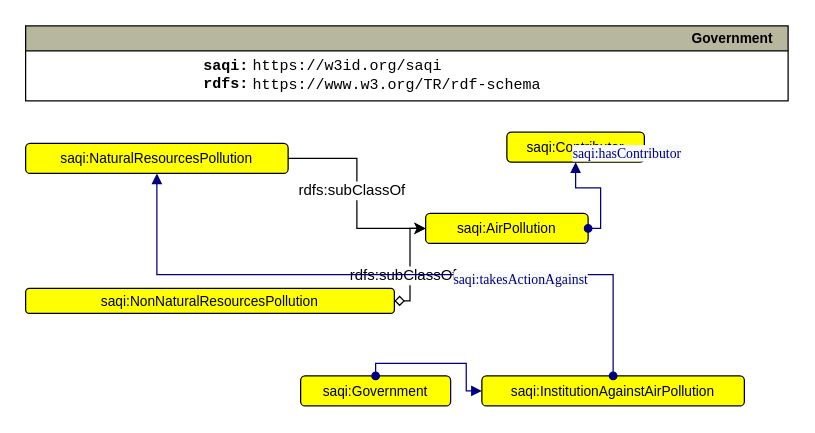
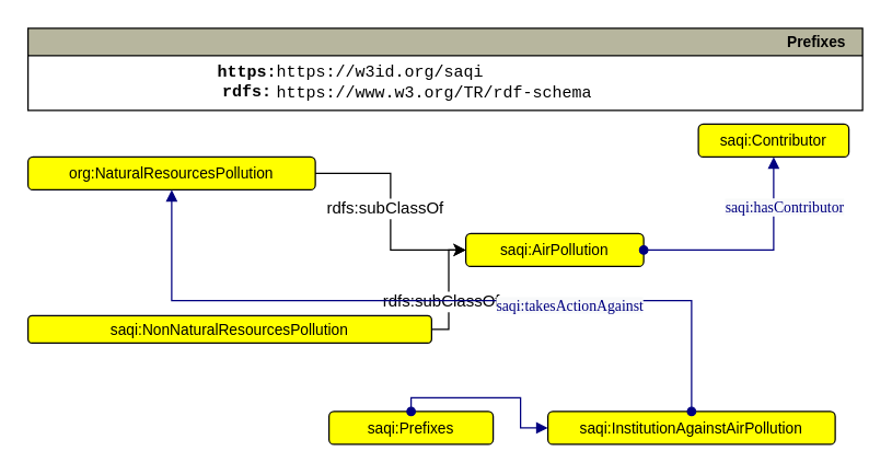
- <mxCell id="3" value="Government" style="graphMlID=n0;shape=swimlane;startSize=20;fillColor=#b7b69e;strokeColor=#000000;strokeWidth=1.0;align=right;spacingRight=10;fontStyle=1;fontSize=11;" parent="1" vertex="1"><mxGeometry x="20" width="610" height="60" as="geometry" y="20" /></mxCell>
+ <mxCell id="3" value="Prefixes" style="graphMlID=n0;shape=swimlane;startSize=20;fillColor=#b7b69e;strokeColor=#000000;strokeWidth=1.0;align=right;spacingRight=10;fontStyle=1;fontSize=11;" parent="1" vertex="1"><mxGeometry x="20" width="610" height="60" as="geometry" y="20" /></mxCell>
- <mxCell id="4" value="&lt;b&gt;saqi:&lt;/b&gt;&lt;b&gt;&lt;br&gt;&lt;/b&gt;&lt;b&gt;rdfs:&lt;br&gt;&lt;/b&gt;&lt;b&gt;&lt;br&gt;&lt;br&gt;&lt;/b&gt;" style="text;html=1;align=center;verticalAlign=middle;resizable=0;points=[];autosize=1;fontFamily=Courier New;" parent="3" vertex="1"><mxGeometry x="129.996" y="19" width="60" height="70" as="geometry" /></mxCell>
+ <mxCell id="4" value="&lt;b&gt;https:&lt;/b&gt;&lt;b&gt;&lt;br&gt;&lt;/b&gt;&lt;b&gt;rdfs:&lt;br&gt;&lt;/b&gt;&lt;b&gt;&lt;br&gt;&lt;br&gt;&lt;/b&gt;" style="text;html=1;align=center;verticalAlign=middle;resizable=0;points=[];autosize=1;fontFamily=Courier New;" parent="3" vertex="1"><mxGeometry x="129.996" y="19" width="60" height="70" as="geometry" /></mxCell>
- <mxCell id="2" value="saqi:Contributor" style="graphMlID=n4;shape=rect;rounded=1;arcsize=30;fillColor=#ffff00;strokeColor=#000000;strokeWidth=1.0;fontSize=11;" parent="1" vertex="1"><mxGeometry x="405" y="105" width="110" height="24" as="geometry" /></mxCell>
+ <mxCell id="2" value="saqi:Contributor" style="graphMlID=n4;shape=rect;rounded=1;arcsize=30;fillColor=#ffff00;strokeColor=#000000;strokeWidth=1.0;fontSize=11;" parent="1" vertex="1"><mxGeometry x="510" y="90" width="110" height="24" as="geometry" /></mxCell>
- <mxCell id="9" value="saqi:NaturalResourcesPollution" style="graphMlID=n4;shape=rect;rounded=1;arcsize=30;fillColor=#ffff00;strokeColor=#000000;strokeWidth=1.0;fontSize=11;" parent="1" vertex="1"><mxGeometry x="20" y="114" width="210" height="24" as="geometry" /></mxCell>
+ <mxCell id="9" value="org:NaturalResourcesPollution" style="graphMlID=n4;shape=rect;rounded=1;arcsize=30;fillColor=#ffff00;strokeColor=#000000;strokeWidth=1.0;fontSize=11;" parent="1" vertex="1"><mxGeometry x="20" y="114" width="210" height="24" as="geometry" /></mxCell>
- <mxCell id="13" value="" style="endArrow=diamond;html=1;textDirection=ltr;fontSize=11;strokeWidth=1;exitX=0;exitY=0.5;exitDx=0;exitDy=0;endFill=0;entryX=1;entryY=0.5;entryDx=0;entryDy=0;startArrow=classic;startFill=1;rounded=0;edgeStyle=orthogonalEdgeStyle;" parent="1" source="6" target="10" edge="1"><mxGeometry width="50" height="50" relative="1" as="geometry"><mxPoint x="111.12" y="160.784" as="sourcePoint" /><mxPoint x="305" y="309" as="targetPoint" /></mxGeometry></mxCell>
+ <mxCell id="13" value="" style="endArrow=none;html=1;textDirection=ltr;fontSize=11;strokeWidth=1;exitX=0;exitY=0.5;exitDx=0;exitDy=0;endFill=0;entryX=1;entryY=0.5;entryDx=0;entryDy=0;startArrow=classic;startFill=1;rounded=0;edgeStyle=orthogonalEdgeStyle;" parent="1" source="6" target="10" edge="1"><mxGeometry width="50" height="50" relative="1" as="geometry"><mxPoint x="111.12" y="160.784" as="sourcePoint" /><mxPoint x="305" y="309" as="targetPoint" /></mxGeometry></mxCell>
- <mxCell id="15" value="saqi:Government" style="graphMlID=n4;shape=rect;rounded=1;arcsize=30;fillColor=#ffff00;strokeColor=#000000;strokeWidth=1.0;fontSize=11;" parent="1" vertex="1"><mxGeometry x="240" y="300" width="120" height="24" as="geometry" /></mxCell>
+ <mxCell id="15" value="saqi:Prefixes" style="graphMlID=n4;shape=rect;rounded=1;arcsize=30;fillColor=#ffff00;strokeColor=#000000;strokeWidth=1.0;fontSize=11;" parent="1" vertex="1"><mxGeometry x="240" y="300" width="120" height="24" as="geometry" /></mxCell>
- <mxCell id="17" value="saqi:InstitutionAgainstAirPollution" style="graphMlID=n4;shape=rect;rounded=1;arcsize=30;fillColor=#ffff00;strokeColor=#000000;strokeWidth=1.0;fontSize=11;" parent="1" vertex="1"><mxGeometry x="385" y="300" width="210" height="24" as="geometry" /></mxCell>
+ <mxCell id="17" value="saqi:InstitutionAgainstAirPollution" style="graphMlID=n4;shape=rect;rounded=1;arcsize=30;fillColor=#ffff00;strokeColor=#000000;strokeWidth=1.0;fontSize=11;" parent="1" vertex="1"><mxGeometry x="400" y="300" width="210" height="24" as="geometry" /></mxCell>
